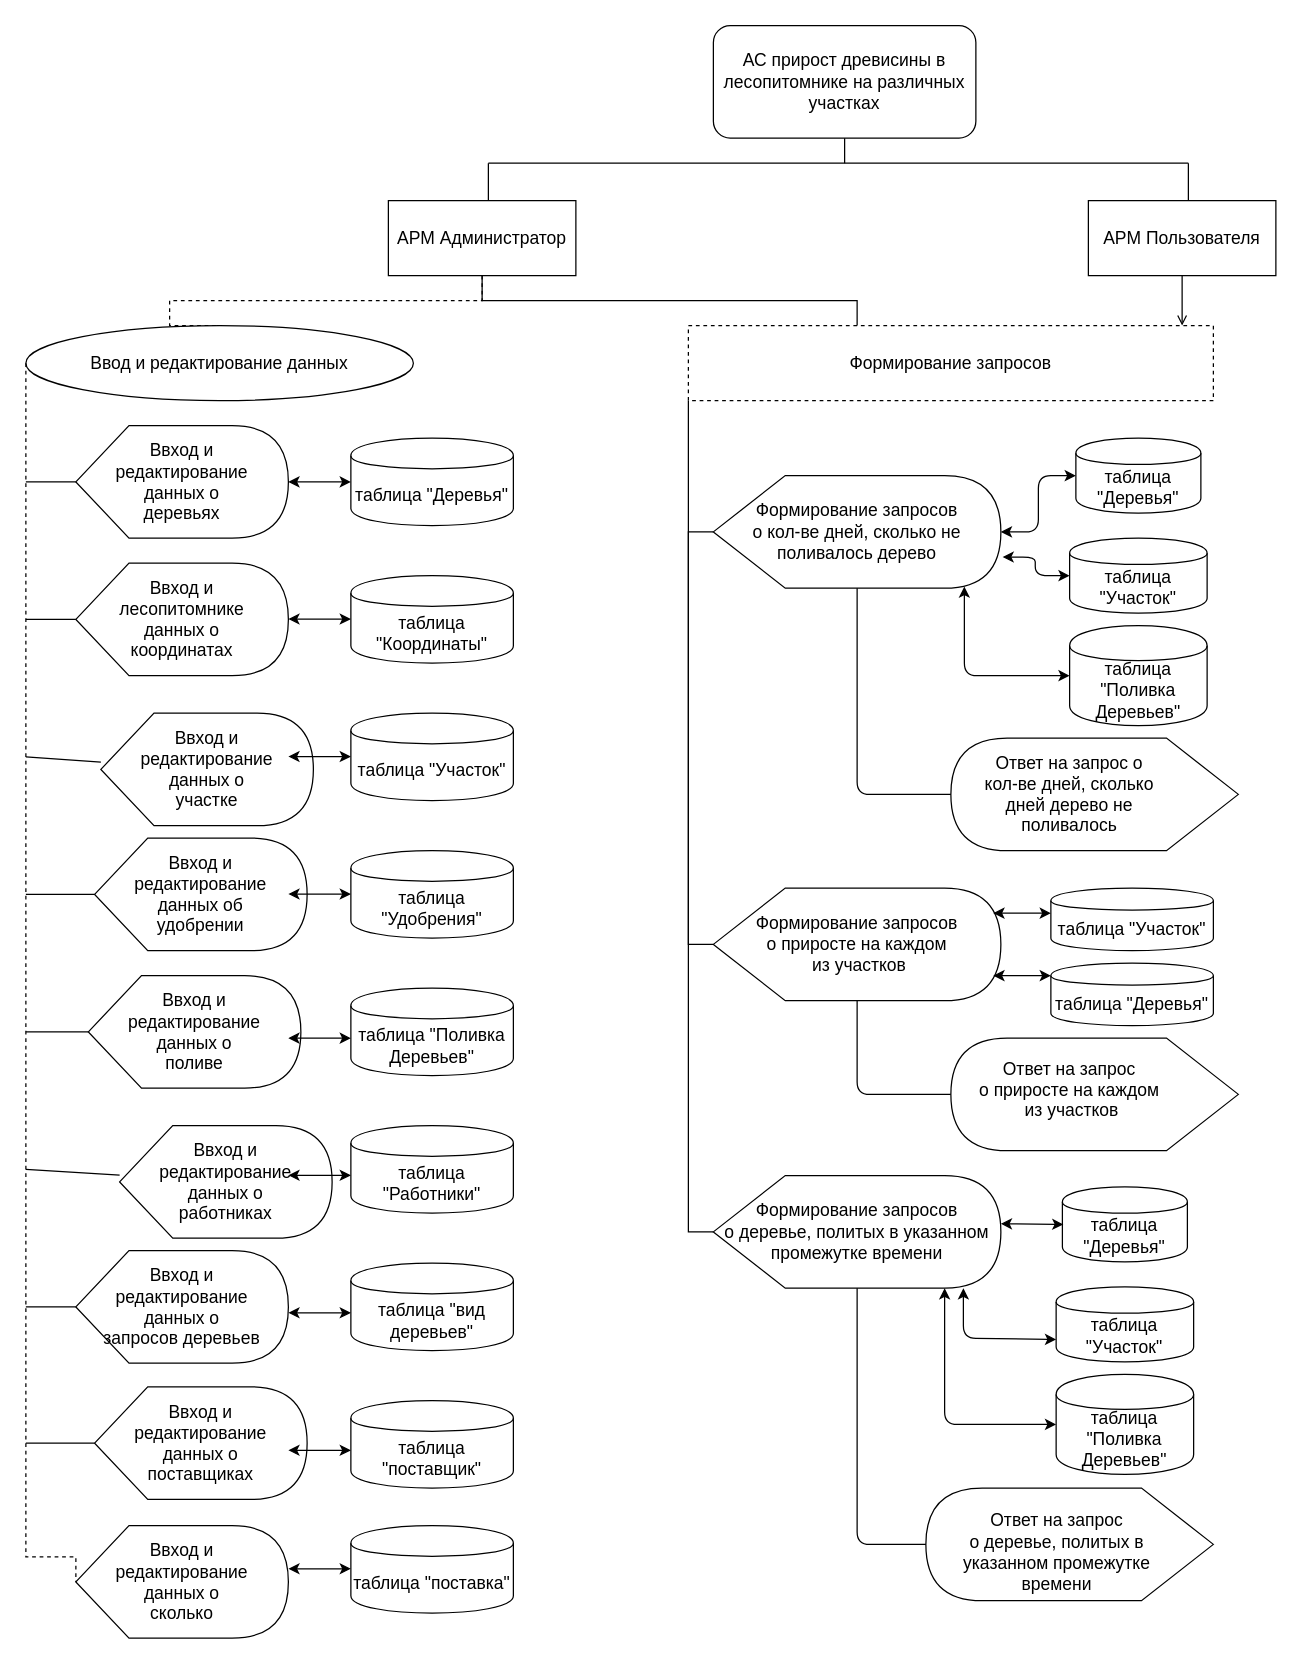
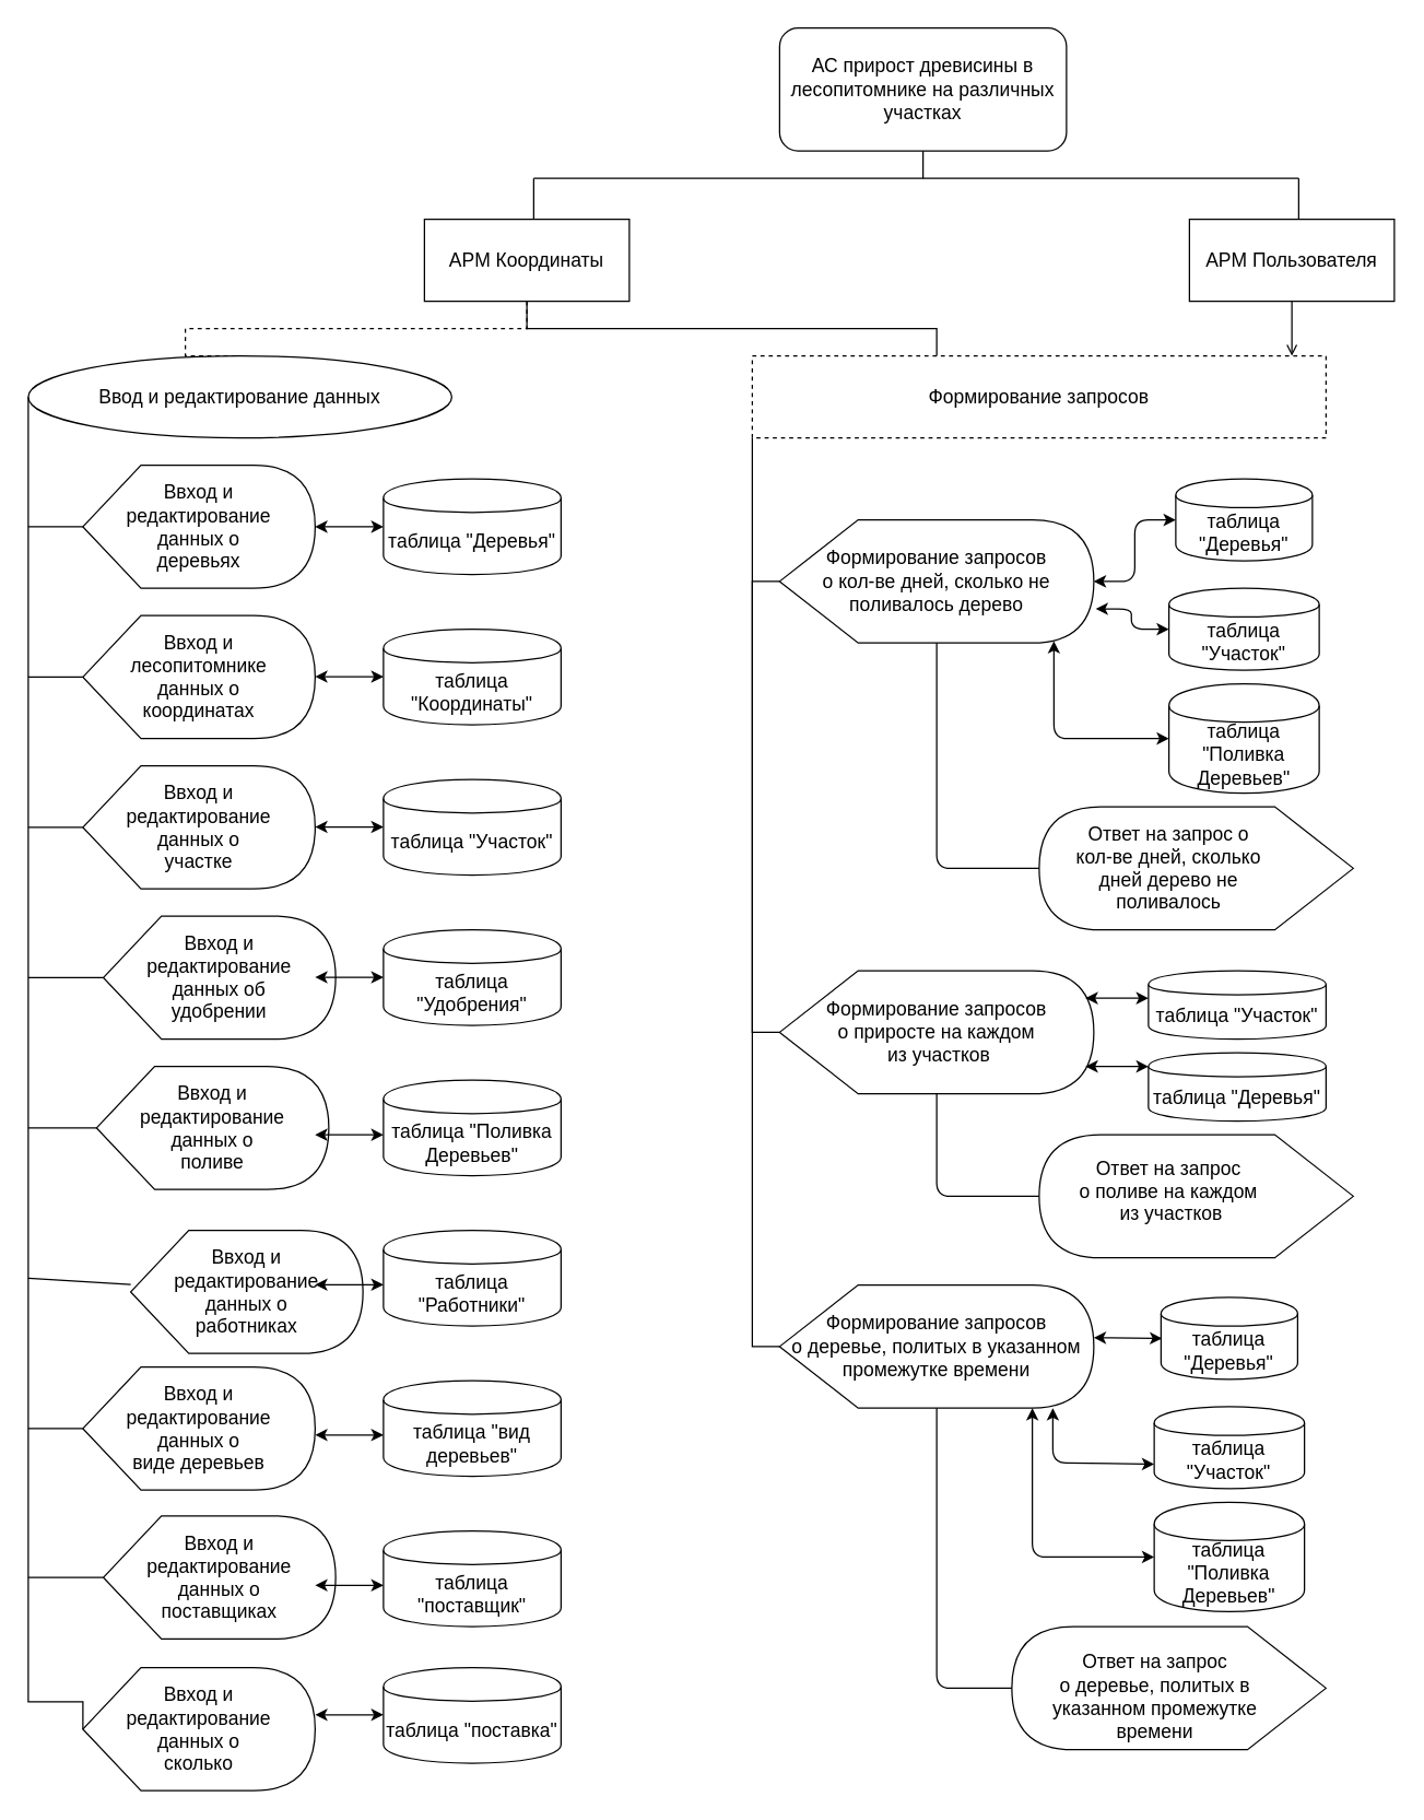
- <mxCell id="5" value="APM Администратор" style="rounded=0;whiteSpace=wrap;html=1;fontSize=14;" vertex="1" parent="1"><mxGeometry x="310" y="160" width="150" height="60" as="geometry" /></mxCell>
+ <mxCell id="5" value="APM Координаты" style="rounded=0;whiteSpace=wrap;html=1;fontSize=14;" vertex="1" parent="1"><mxGeometry x="310" y="160" width="150" height="60" as="geometry" /></mxCell>
- <mxCell id="27" value="Ввход и &lt;br&gt;редактирование &lt;br&gt;данных о&lt;br&gt;участке" style="shape=display;whiteSpace=wrap;html=1;fontSize=14;align=center;" vertex="1" parent="24"><mxGeometry x="20" y="230" width="170" height="90" as="geometry" /></mxCell>
+ <mxCell id="27" value="Ввход и &lt;br&gt;редактирование &lt;br&gt;данных о&lt;br&gt;участке" style="shape=display;whiteSpace=wrap;html=1;fontSize=14;align=center;" vertex="1" parent="24"><mxGeometry y="220" width="170" height="90" as="geometry" /></mxCell>
- <mxCell id="52" style="edgeStyle=orthogonalEdgeStyle;rounded=0;orthogonalLoop=1;jettySize=auto;html=1;entryX=0;entryY=0.5;entryDx=0;entryDy=0;entryPerimeter=0;fontSize=14;strokeColor=default;endArrow=none;endFill=0;dashed=1;" edge="1" parent="1" source="12" target="33"><mxGeometry relative="1" as="geometry"><Array as="points"><mxPoint x="20" y="1245" /></Array></mxGeometry></mxCell>
+ <mxCell id="52" style="edgeStyle=orthogonalEdgeStyle;rounded=0;orthogonalLoop=1;jettySize=auto;html=1;entryX=0;entryY=0.5;entryDx=0;entryDy=0;entryPerimeter=0;fontSize=14;strokeColor=default;endArrow=none;endFill=0;" edge="1" parent="1" source="12" target="33"><mxGeometry relative="1" as="geometry"><Array as="points"><mxPoint x="20" y="1245" /></Array></mxGeometry></mxCell>
- <mxCell id="60" value="&lt;br&gt;&lt;span style=&quot;color: rgb(0, 0, 0); font-family: Helvetica; font-size: 14px; font-style: normal; font-variant-ligatures: normal; font-variant-caps: normal; font-weight: 400; letter-spacing: normal; orphans: 2; text-align: center; text-indent: 0px; text-transform: none; widows: 2; word-spacing: 0px; -webkit-text-stroke-width: 0px; background-color: rgb(255, 255, 255); text-decoration-thickness: initial; text-decoration-style: initial; text-decoration-color: initial; float: none; display: inline !important;&quot;&gt;Ответ на запрос&lt;/span&gt;&lt;br&gt;о приросте на каждом&lt;br&gt;&amp;nbsp;из участков" style="text;html=1;strokeColor=none;fillColor=none;align=center;verticalAlign=middle;whiteSpace=wrap;rounded=0;fontSize=14;" vertex="1" parent="1"><mxGeometry x="770" y="820" width="170" height="85" as="geometry" /></mxCell>
+ <mxCell id="60" value="&lt;br&gt;&lt;span style=&quot;color: rgb(0, 0, 0); font-family: Helvetica; font-size: 14px; font-style: normal; font-variant-ligatures: normal; font-variant-caps: normal; font-weight: 400; letter-spacing: normal; orphans: 2; text-align: center; text-indent: 0px; text-transform: none; widows: 2; word-spacing: 0px; -webkit-text-stroke-width: 0px; background-color: rgb(255, 255, 255); text-decoration-thickness: initial; text-decoration-style: initial; text-decoration-color: initial; float: none; display: inline !important;&quot;&gt;Ответ на запрос&lt;/span&gt;&lt;br&gt;о поливе на каждом&lt;br&gt;&amp;nbsp;из участков" style="text;html=1;strokeColor=none;fillColor=none;align=center;verticalAlign=middle;whiteSpace=wrap;rounded=0;fontSize=14;" vertex="1" parent="1"><mxGeometry x="770" y="820" width="170" height="85" as="geometry" /></mxCell>
- <mxCell id="31" value="Ввход и &lt;br&gt;редактирование &lt;br&gt;данных о&lt;br&gt;запросов деревьев" style="shape=display;whiteSpace=wrap;html=1;fontSize=14;align=center;" vertex="1" parent="24"><mxGeometry y="660" width="170" height="90" as="geometry" /></mxCell>
+ <mxCell id="31" value="Ввход и &lt;br&gt;редактирование &lt;br&gt;данных о&lt;br&gt;виде деревьев" style="shape=display;whiteSpace=wrap;html=1;fontSize=14;align=center;" vertex="1" parent="24"><mxGeometry y="660" width="170" height="90" as="geometry" /></mxCell>
